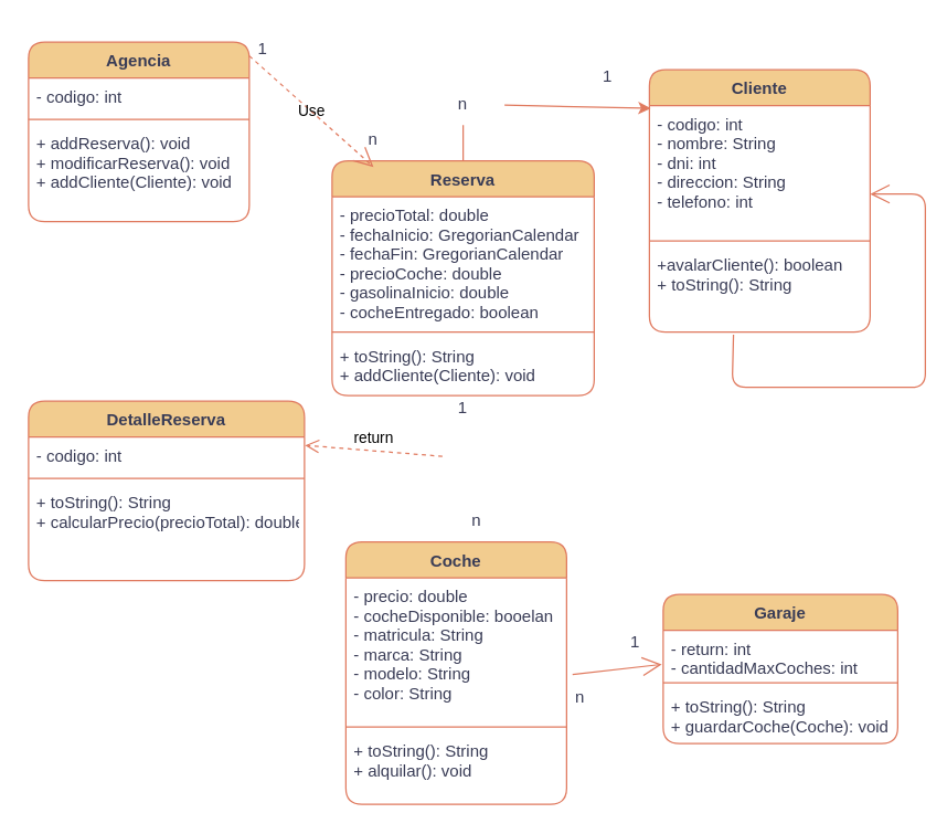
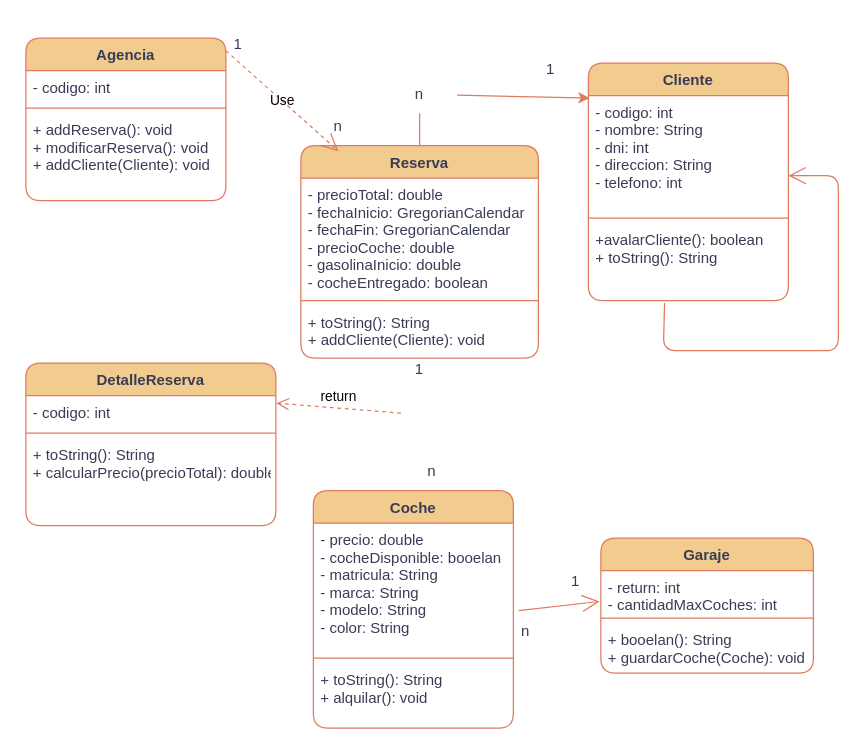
- <mxCell id="14" value="+ toString(): String&#10;+ guardarCoche(Coche): void" style="text;strokeColor=none;fillColor=none;align=left;verticalAlign=top;spacingLeft=4;spacingRight=4;overflow=hidden;rotatable=0;points=[[0,0.5],[1,0.5]];portConstraint=eastwest;rounded=1;labelBackgroundColor=none;fontColor=#393C56;" vertex="1" parent="11"><mxGeometry y="68" width="170" height="40" as="geometry" /></mxCell>
+ <mxCell id="14" value="+ booelan(): String&#10;+ guardarCoche(Coche): void" style="text;strokeColor=none;fillColor=none;align=left;verticalAlign=top;spacingLeft=4;spacingRight=4;overflow=hidden;rotatable=0;points=[[0,0.5],[1,0.5]];portConstraint=eastwest;rounded=1;labelBackgroundColor=none;fontColor=#393C56;" vertex="1" parent="11"><mxGeometry y="68" width="170" height="40" as="geometry" /></mxCell>
